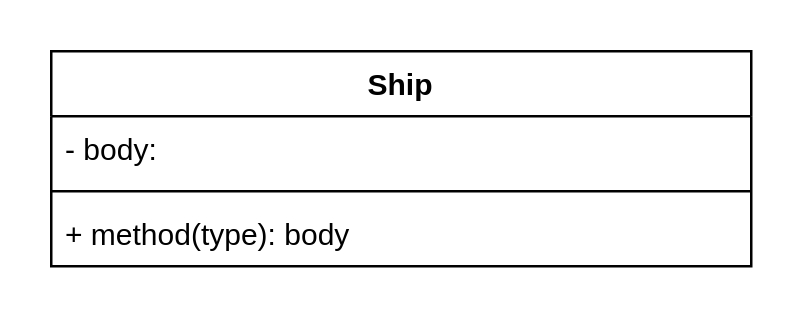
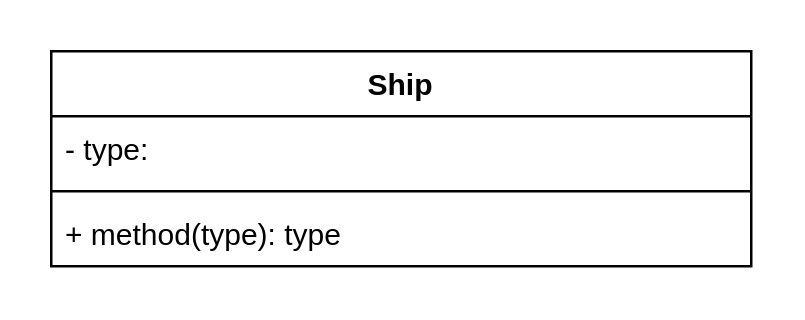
- <mxCell id="3" value="- body:" style="text;strokeColor=none;fillColor=none;align=left;verticalAlign=top;spacingLeft=4;spacingRight=4;overflow=hidden;rotatable=0;points=[[0,0.5],[1,0.5]];portConstraint=eastwest;" vertex="1" parent="2"><mxGeometry y="26" width="280" height="26" as="geometry" /></mxCell>
+ <mxCell id="3" value="- type:" style="text;strokeColor=none;fillColor=none;align=left;verticalAlign=top;spacingLeft=4;spacingRight=4;overflow=hidden;rotatable=0;points=[[0,0.5],[1,0.5]];portConstraint=eastwest;" vertex="1" parent="2"><mxGeometry y="26" width="280" height="26" as="geometry" /></mxCell>
- <mxCell id="5" value="+ method(type): body" style="text;strokeColor=none;fillColor=none;align=left;verticalAlign=top;spacingLeft=4;spacingRight=4;overflow=hidden;rotatable=0;points=[[0,0.5],[1,0.5]];portConstraint=eastwest;" vertex="1" parent="2"><mxGeometry y="60" width="280" height="26" as="geometry" /></mxCell>
+ <mxCell id="5" value="+ method(type): type" style="text;strokeColor=none;fillColor=none;align=left;verticalAlign=top;spacingLeft=4;spacingRight=4;overflow=hidden;rotatable=0;points=[[0,0.5],[1,0.5]];portConstraint=eastwest;" vertex="1" parent="2"><mxGeometry y="60" width="280" height="26" as="geometry" /></mxCell>
